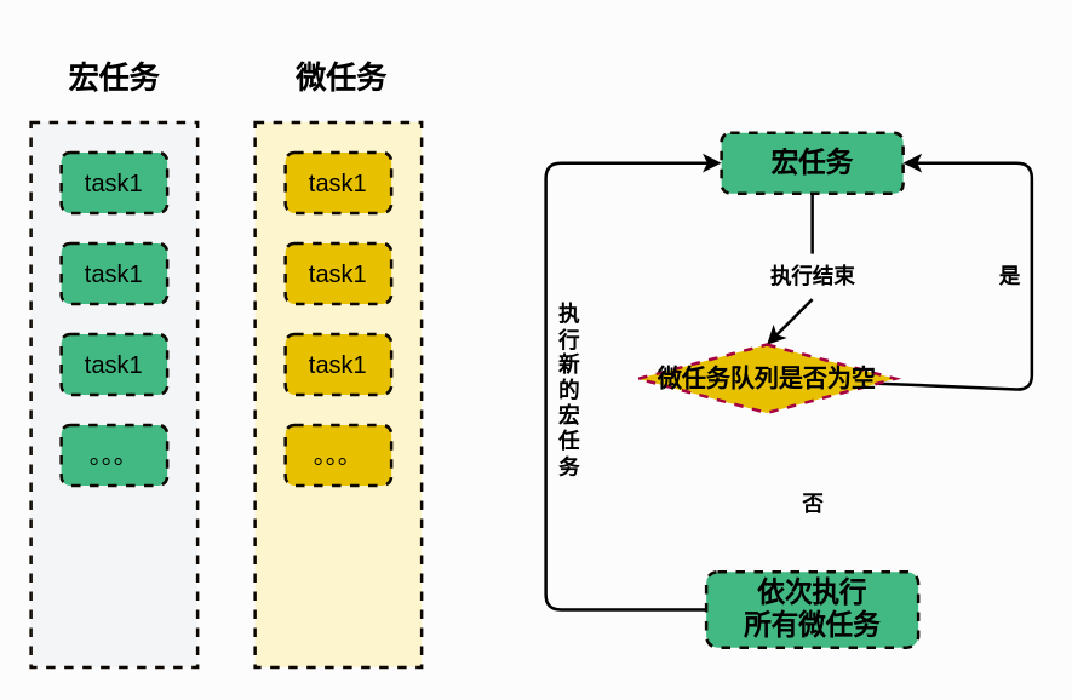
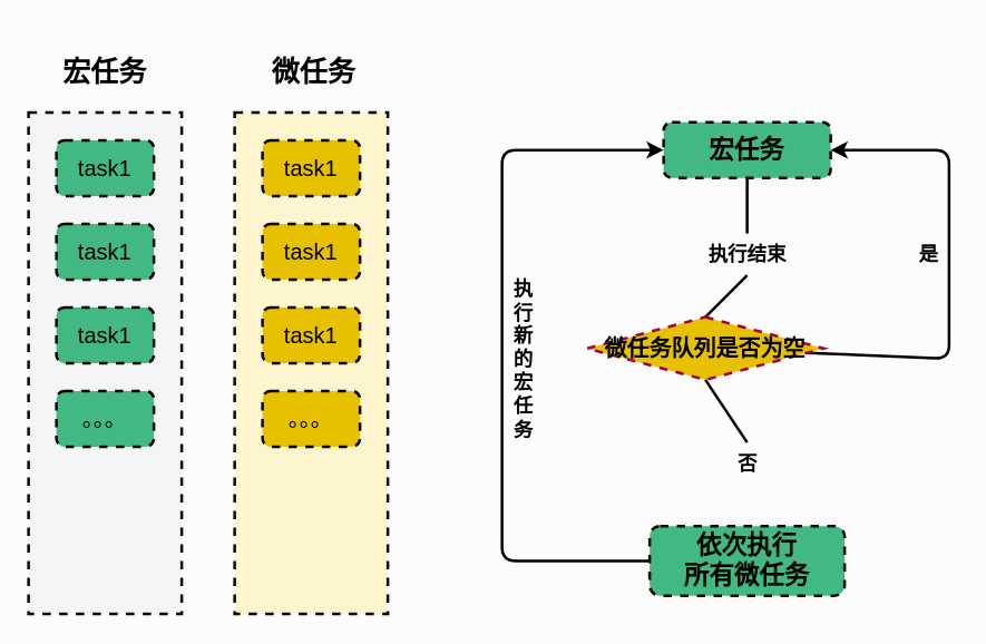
- <mxCell id="14" style="edgeStyle=none;html=1;exitX=0.5;exitY=1;exitDx=0;exitDy=0;entryX=0.5;entryY=0;entryDx=0;entryDy=0;fontSize=18;fontColor=#000000;strokeColor=#000000;strokeWidth=2;startArrow=none;" parent="1" source="19" target="17" edge="1"><mxGeometry relative="1" as="geometry" /></mxCell>
+ <mxCell id="14" style="edgeStyle=none;html=1;exitX=0.5;exitY=1;exitDx=0;exitDy=0;entryX=0.5;entryY=0;entryDx=0;entryDy=0;fontSize=18;fontColor=#000000;strokeColor=#000000;strokeWidth=2;startArrow=none;endArrow=none;" parent="1" source="19" target="17" edge="1"><mxGeometry relative="1" as="geometry" /></mxCell>
+ <mxCell id="22" value="" style="edgeStyle=none;html=1;exitX=0.5;exitY=1;exitDx=0;exitDy=0;entryX=0.5;entryY=0;entryDx=0;entryDy=0;strokeColor=#000000;strokeWidth=2;fontSize=14;fontColor=#000000;endArrow=none;" parent="1" source="17" target="23" edge="1"><mxGeometry relative="1" as="geometry"><mxPoint x="536" y="257" as="sourcePoint" /><mxPoint x="536" y="307" as="targetPoint" /></mxGeometry></mxCell>
